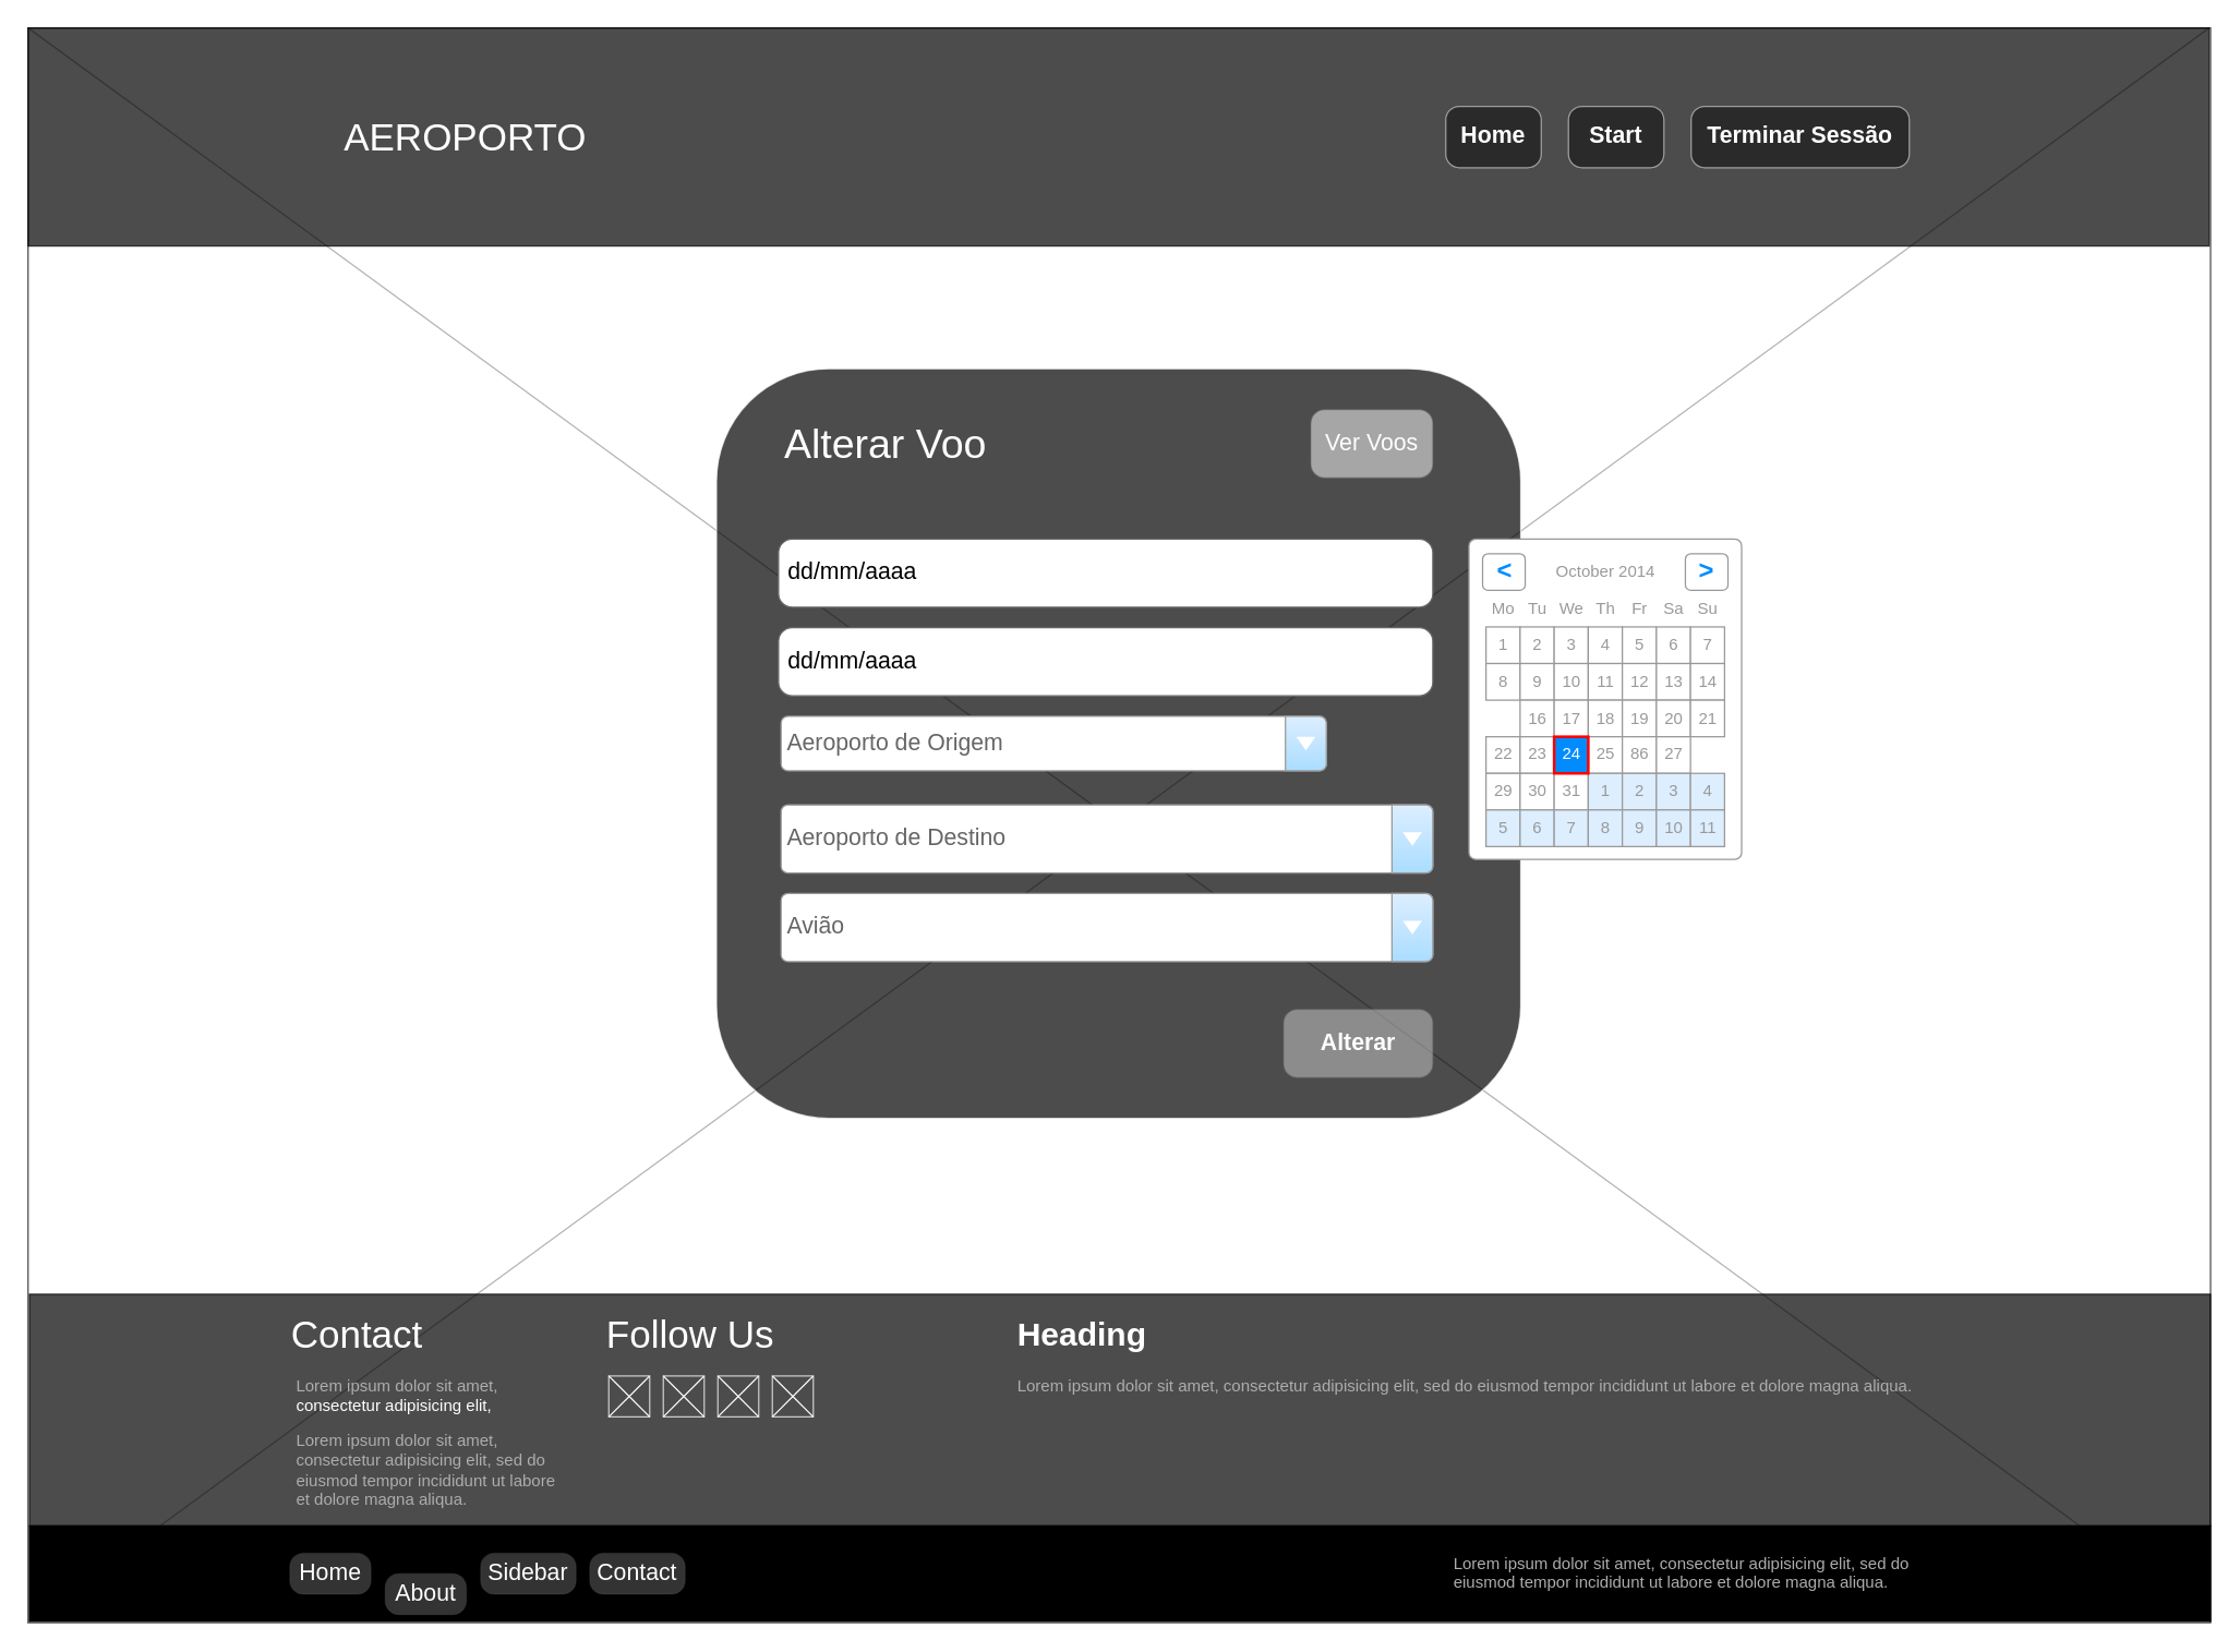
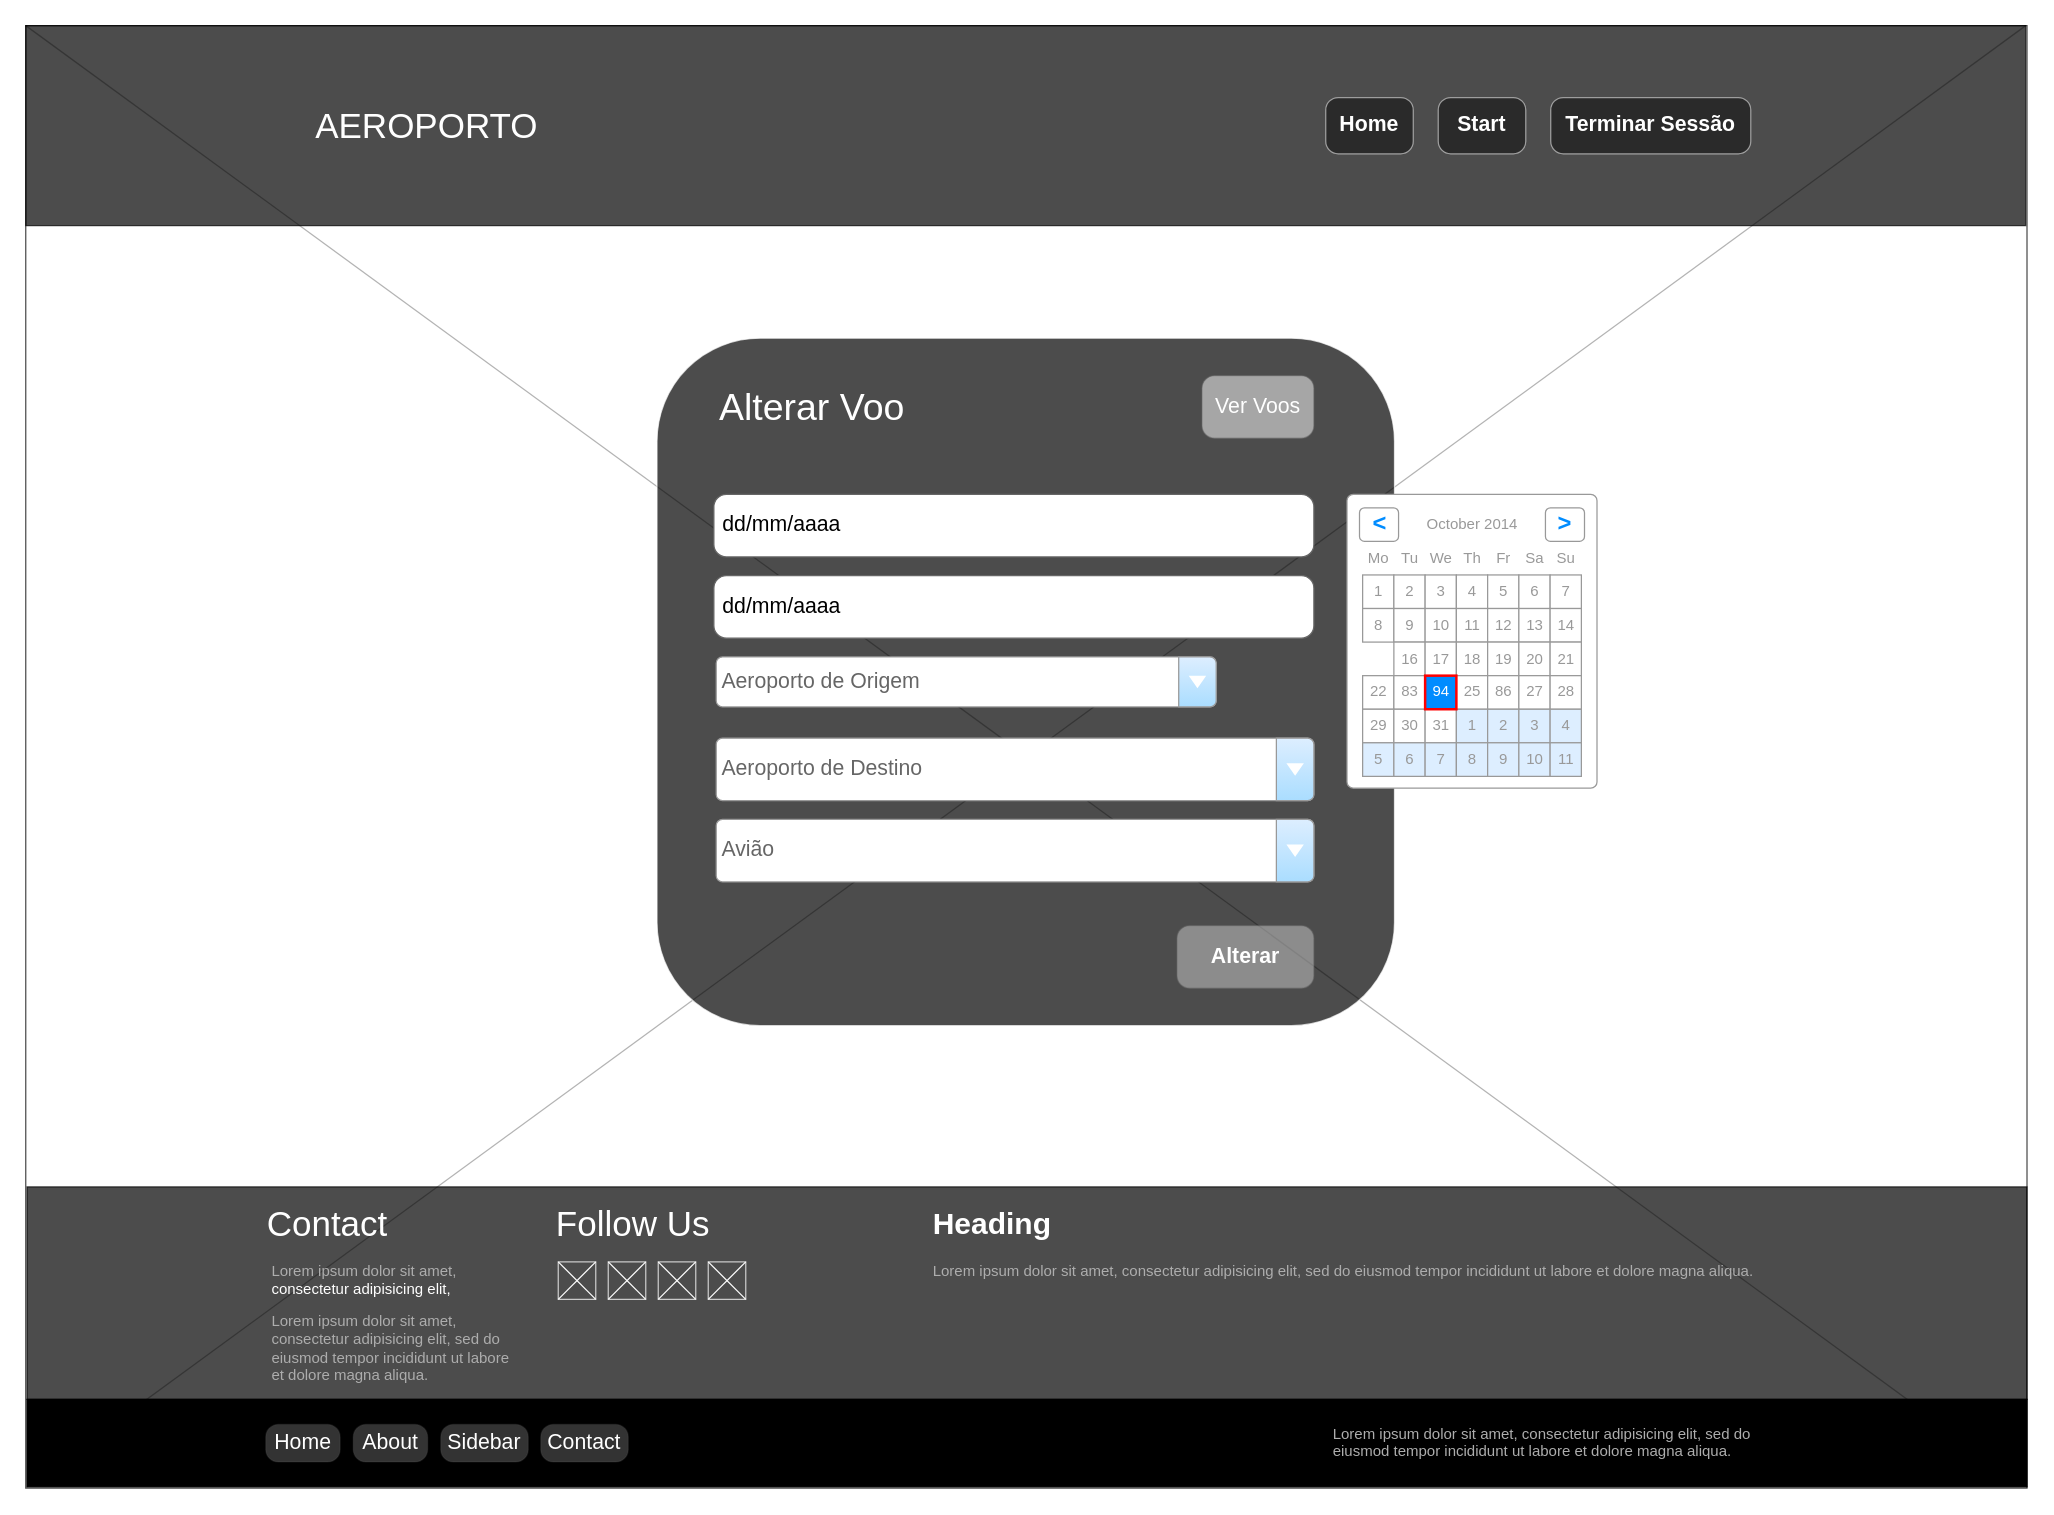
- <mxCell id="46" value="23" style="strokeWidth=1;shadow=0;dashed=0;align=center;html=1;shape=mxgraph.mockup.forms.rrect;rSize=0;strokeColor=#999999;fontColor=#999999;" parent="14" vertex="1"><mxGeometry x="37.5" y="145.029" width="25" height="26.857" as="geometry" /></mxCell>
+ <mxCell id="46" value="83" style="strokeWidth=1;shadow=0;dashed=0;align=center;html=1;shape=mxgraph.mockup.forms.rrect;rSize=0;strokeColor=#999999;fontColor=#999999;" parent="14" vertex="1"><mxGeometry x="37.5" y="145.029" width="25" height="26.857" as="geometry" /></mxCell>
- <mxCell id="65" value="24" style="strokeWidth=1;shadow=0;dashed=0;align=center;html=1;shape=mxgraph.mockup.forms.rrect;rSize=0;strokeColor=#ff0000;fontColor=#ffffff;strokeWidth=2;fillColor=#008cff;" parent="14" vertex="1"><mxGeometry x="62.5" y="145.029" width="25" height="26.857" as="geometry" /></mxCell>
+ <mxCell id="65" value="94" style="strokeWidth=1;shadow=0;dashed=0;align=center;html=1;shape=mxgraph.mockup.forms.rrect;rSize=0;strokeColor=#ff0000;fontColor=#ffffff;strokeWidth=2;fillColor=#008cff;" parent="14" vertex="1"><mxGeometry x="62.5" y="145.029" width="25" height="26.857" as="geometry" /></mxCell>
+ <mxCell id="50" value="28" style="strokeWidth=1;shadow=0;dashed=0;align=center;html=1;shape=mxgraph.mockup.forms.rrect;rSize=0;strokeColor=#999999;fontColor=#999999;" parent="14" vertex="1"><mxGeometry x="162.5" y="145.029" width="25" height="26.857" as="geometry" /></mxCell>
- <mxCell id="91" value="&lt;span style=&quot;font-weight: 400&quot;&gt;About&lt;/span&gt;" style="strokeWidth=1;shadow=0;dashed=0;align=center;html=1;shape=mxgraph.mockup.buttons.button;strokeColor=#666666;fontColor=#ffffff;mainText=;buttonStyle=round;fontSize=17;fontStyle=1;whiteSpace=wrap;opacity=20;fillColor=#FFFFFF;" parent="1" vertex="1"><mxGeometry x="282" y="1154" width="59.5" height="30" as="geometry" /></mxCell>
+ <mxCell id="91" value="&lt;span style=&quot;font-weight: 400&quot;&gt;About&lt;/span&gt;" style="strokeWidth=1;shadow=0;dashed=0;align=center;html=1;shape=mxgraph.mockup.buttons.button;strokeColor=#666666;fontColor=#ffffff;mainText=;buttonStyle=round;fontSize=17;fontStyle=1;whiteSpace=wrap;opacity=20;fillColor=#FFFFFF;" parent="1" vertex="1"><mxGeometry x="282" y="1139" width="59.5" height="30" as="geometry" /></mxCell>
